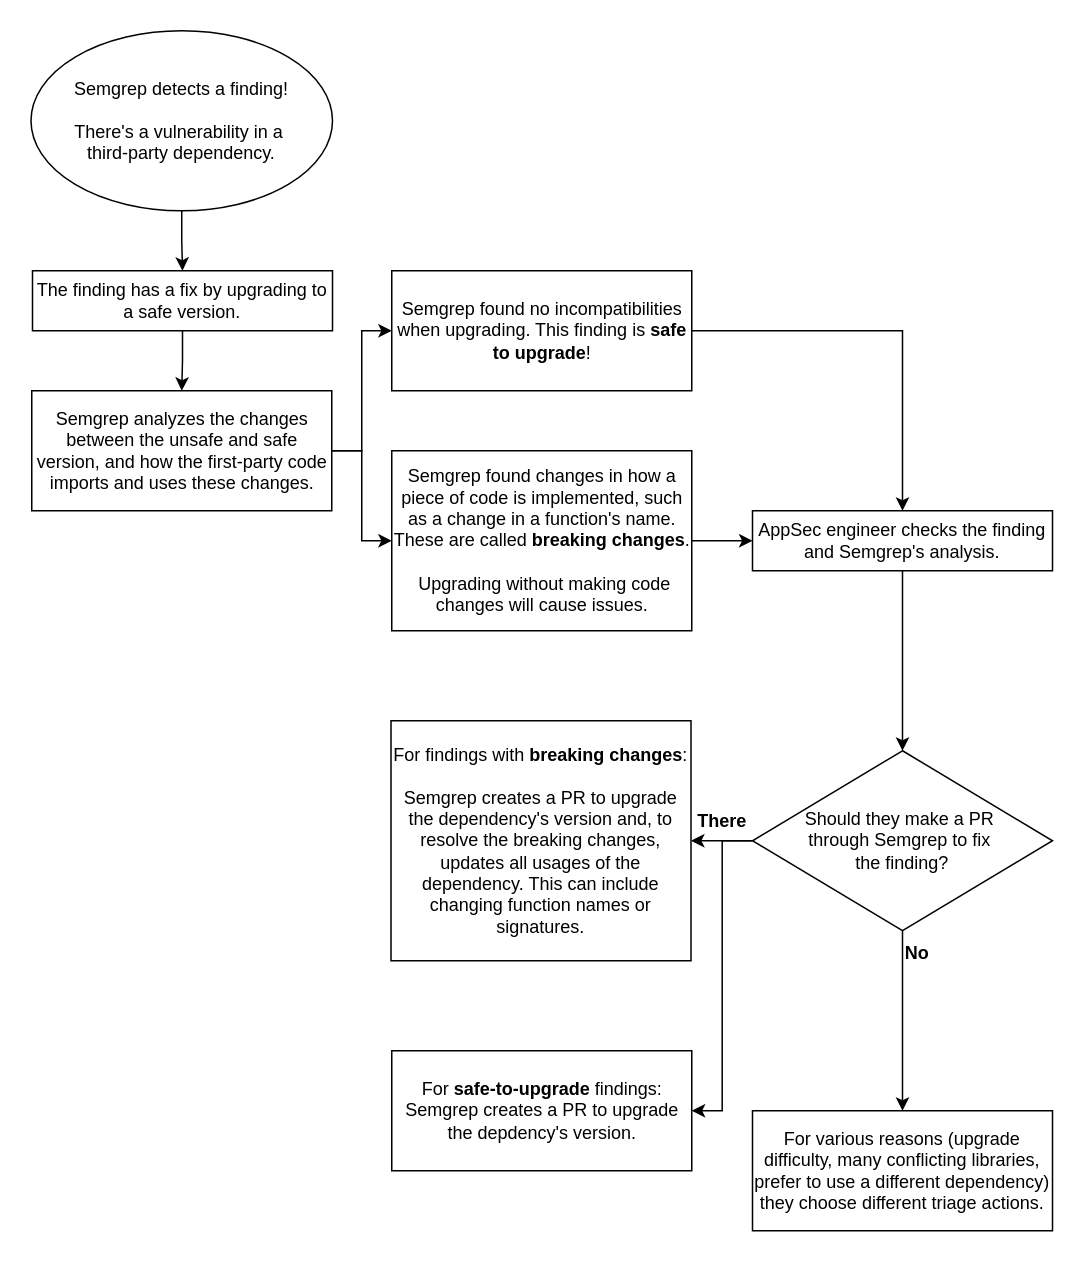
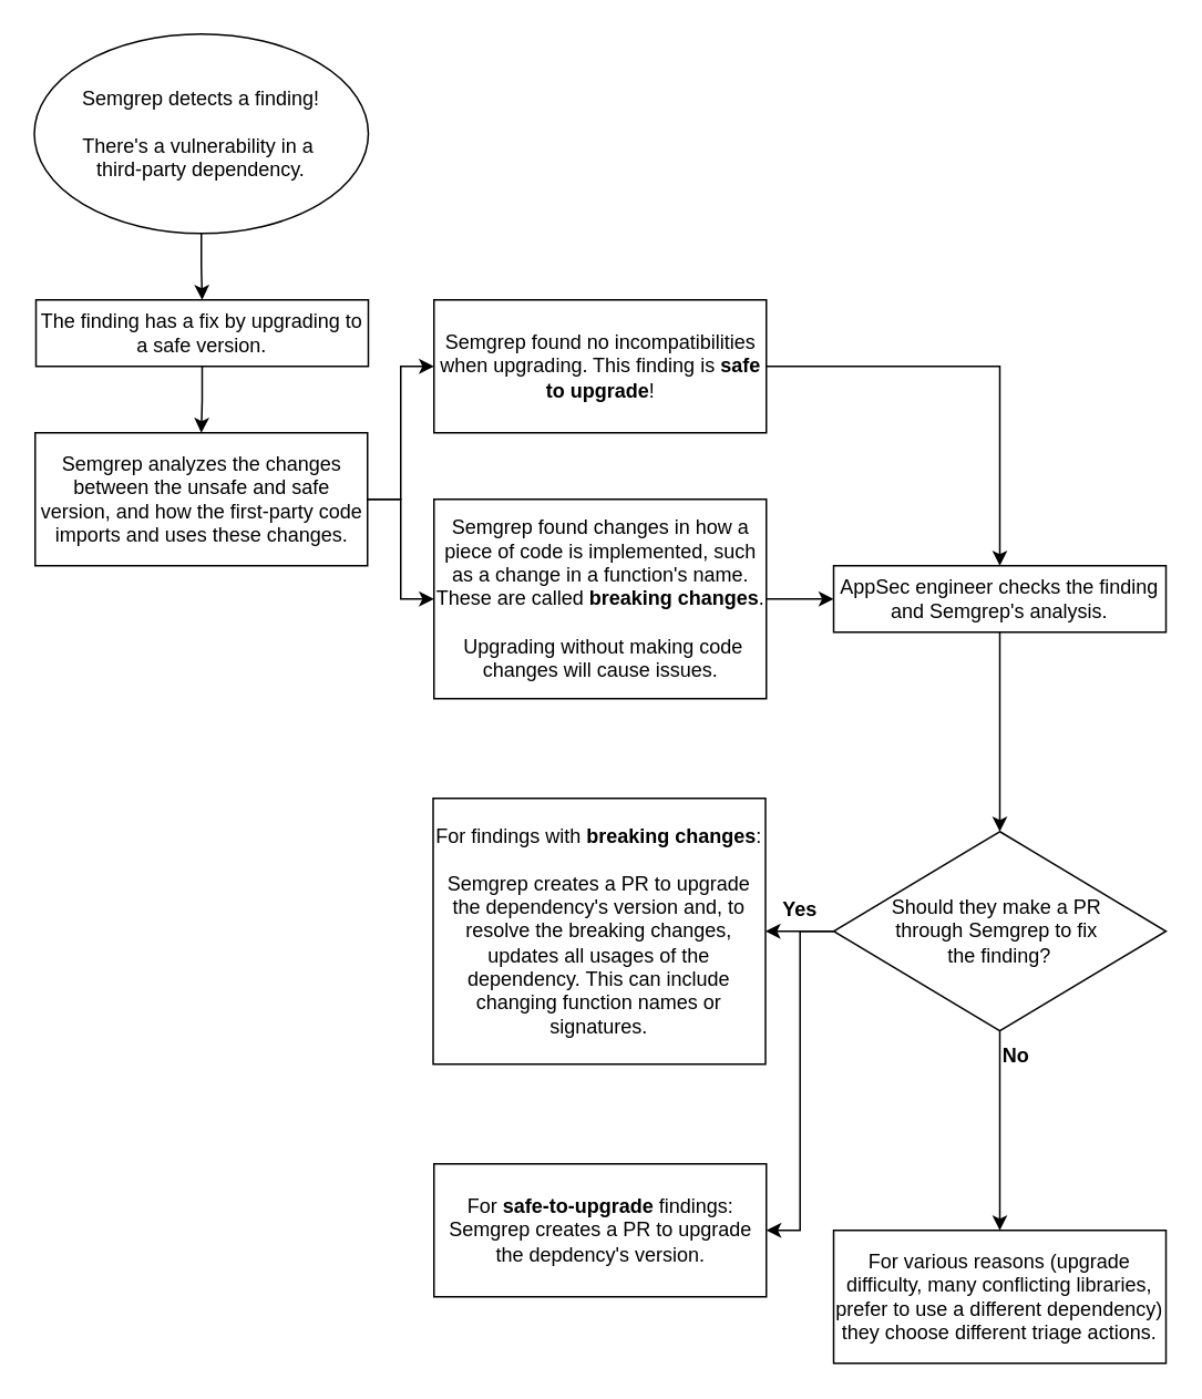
- <mxCell id="22" value="&lt;b&gt;There&lt;/b&gt;" style="text;html=1;align=center;verticalAlign=middle;whiteSpace=wrap;rounded=0;" vertex="1" parent="1"><mxGeometry x="451" y="532" width="60" height="30" as="geometry" /></mxCell>
+ <mxCell id="22" value="&lt;b&gt;Yes&lt;/b&gt;" style="text;html=1;align=center;verticalAlign=middle;whiteSpace=wrap;rounded=0;" vertex="1" parent="1"><mxGeometry x="451" y="532" width="60" height="30" as="geometry" /></mxCell>
